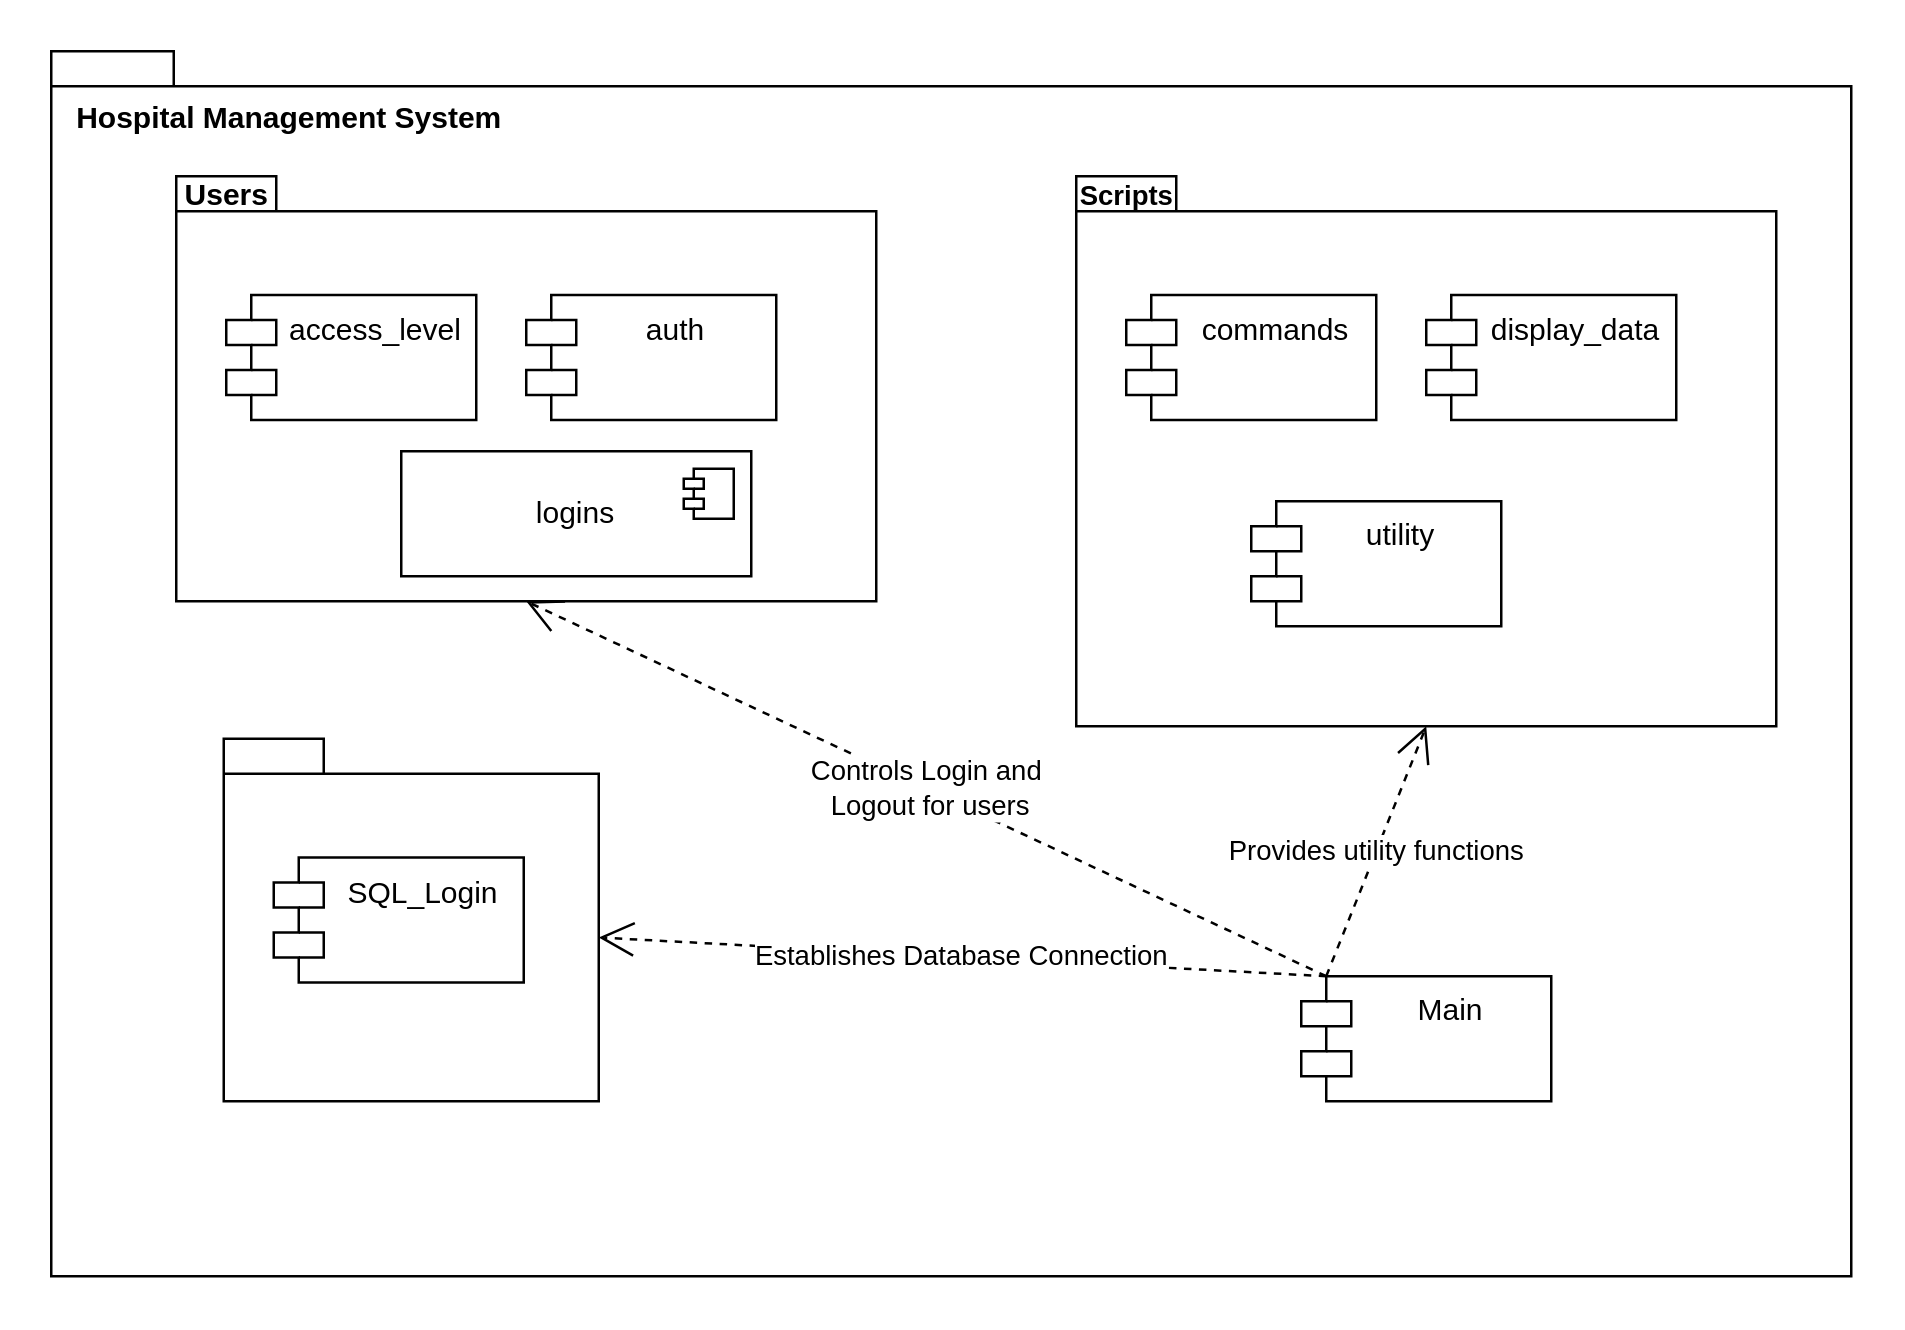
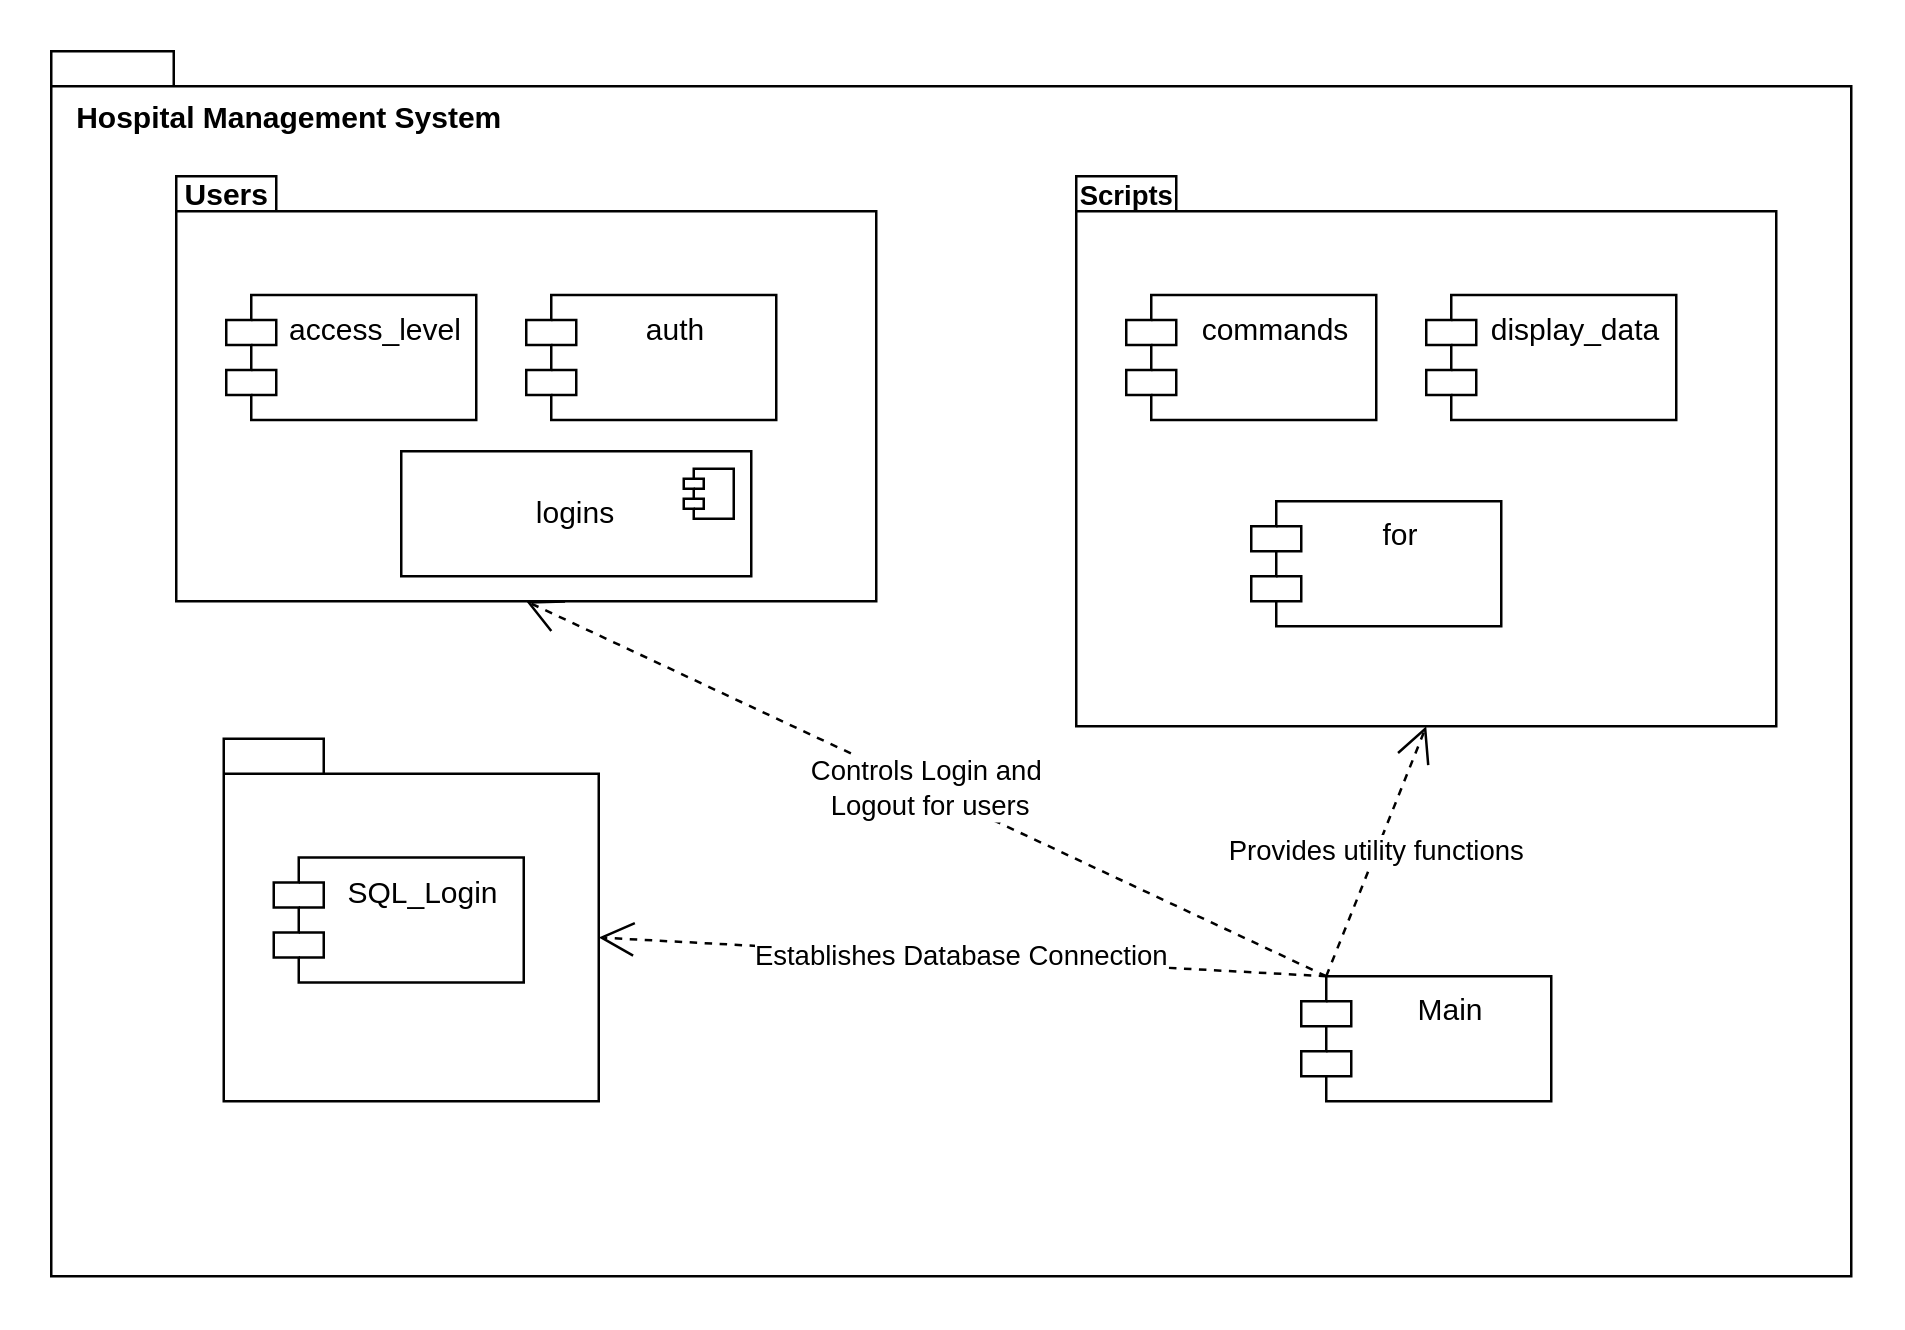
- <mxCell id="14" value="utility" style="shape=module;align=left;spacingLeft=20;align=center;verticalAlign=top;whiteSpace=wrap;html=1;" vertex="1" parent="1"><mxGeometry x="500" y="200" width="100" height="50" as="geometry" /></mxCell>
+ <mxCell id="14" value="for" style="shape=module;align=left;spacingLeft=20;align=center;verticalAlign=top;whiteSpace=wrap;html=1;" vertex="1" parent="1"><mxGeometry x="500" y="200" width="100" height="50" as="geometry" /></mxCell>
